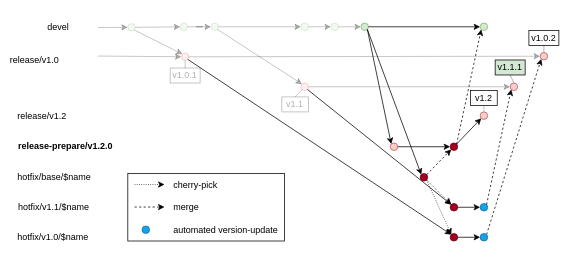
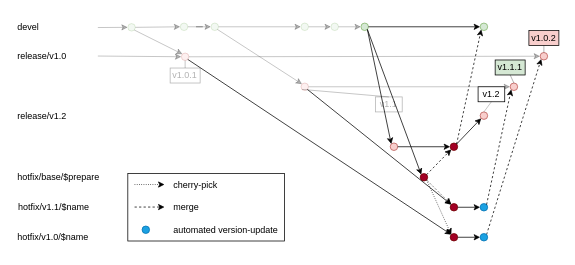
- <mxCell id="3" value="&lt;div&gt;devel&lt;/div&gt;" style="text;html=1;strokeColor=none;fillColor=none;align=left;verticalAlign=middle;whiteSpace=wrap;rounded=0;" parent="1" vertex="1"><mxGeometry x="60.54" y="20.73" width="60" height="30" as="geometry" /></mxCell>
+ <mxCell id="3" value="&lt;div&gt;devel&lt;/div&gt;" style="text;html=1;strokeColor=none;fillColor=none;align=left;verticalAlign=middle;whiteSpace=wrap;rounded=0;" parent="1" vertex="1"><mxGeometry x="20.54" y="20.73" width="60" height="30" as="geometry" /></mxCell>
- <mxCell id="54" value="v1.0.2" style="rounded=0;whiteSpace=wrap;html=1;" parent="1" vertex="1"><mxGeometry x="705" y="40" width="40" height="20" as="geometry" /></mxCell>
+ <mxCell id="54" value="v1.0.2" style="rounded=0;whiteSpace=wrap;html=1;fillColor=#f8cecc;" parent="1" vertex="1"><mxGeometry x="705" y="40" width="40" height="20" as="geometry" /></mxCell>
- <mxCell id="4" value="release/v1.0" style="text;html=1;strokeColor=none;fillColor=none;align=left;verticalAlign=middle;whiteSpace=wrap;rounded=0;" parent="1" vertex="1"><mxGeometry x="10.54" y="65" width="70" height="30" as="geometry" /></mxCell>
+ <mxCell id="4" value="release/v1.0" style="text;html=1;strokeColor=none;fillColor=none;align=left;verticalAlign=middle;whiteSpace=wrap;rounded=0;" parent="1" vertex="1"><mxGeometry x="20.54" y="60" width="70" height="30" as="geometry" /></mxCell>
- <mxCell id="68" value="&lt;div&gt;v1.2&lt;/div&gt;" style="rounded=0;whiteSpace=wrap;html=1;" vertex="1" parent="1"><mxGeometry x="627.23" y="120" width="35.54" height="20" as="geometry" /></mxCell>
+ <mxCell id="68" value="&lt;div&gt;v1.2&lt;/div&gt;" style="rounded=0;whiteSpace=wrap;html=1;" vertex="1" parent="1"><mxGeometry x="637.23" y="115" width="35.54" height="20" as="geometry" /></mxCell>
- <mxCell id="20" value="&lt;div&gt;v1.1&lt;/div&gt;" style="rounded=0;whiteSpace=wrap;html=1;opacity=30;textOpacity=30;" parent="1" vertex="1"><mxGeometry x="375.46" y="128.54" width="35.54" height="20" as="geometry" /></mxCell>
+ <mxCell id="20" value="&lt;div&gt;v1.1&lt;/div&gt;" style="rounded=0;whiteSpace=wrap;html=1;opacity=30;textOpacity=30;" parent="1" vertex="1"><mxGeometry x="500.46" y="128.54" width="35.54" height="20" as="geometry" /></mxCell>
- <mxCell id="30" value="release-prepare/v1.2.0" style="text;html=1;strokeColor=none;fillColor=none;align=left;verticalAlign=middle;whiteSpace=wrap;rounded=0;fontStyle=1" parent="1" vertex="1"><mxGeometry x="22" y="180" width="229.46" height="30" as="geometry" /></mxCell>
- <mxCell id="14" value="hotfix/base/$name" style="text;html=1;strokeColor=none;fillColor=none;align=left;verticalAlign=middle;whiteSpace=wrap;rounded=0;" parent="1" vertex="1"><mxGeometry x="20.54" y="220.73" width="229.46" height="30" as="geometry" /></mxCell>
+ <mxCell id="14" value="hotfix/base/$prepare" style="text;html=1;strokeColor=none;fillColor=none;align=left;verticalAlign=middle;whiteSpace=wrap;rounded=0;" parent="1" vertex="1"><mxGeometry x="20.54" y="220.73" width="229.46" height="30" as="geometry" /></mxCell>
